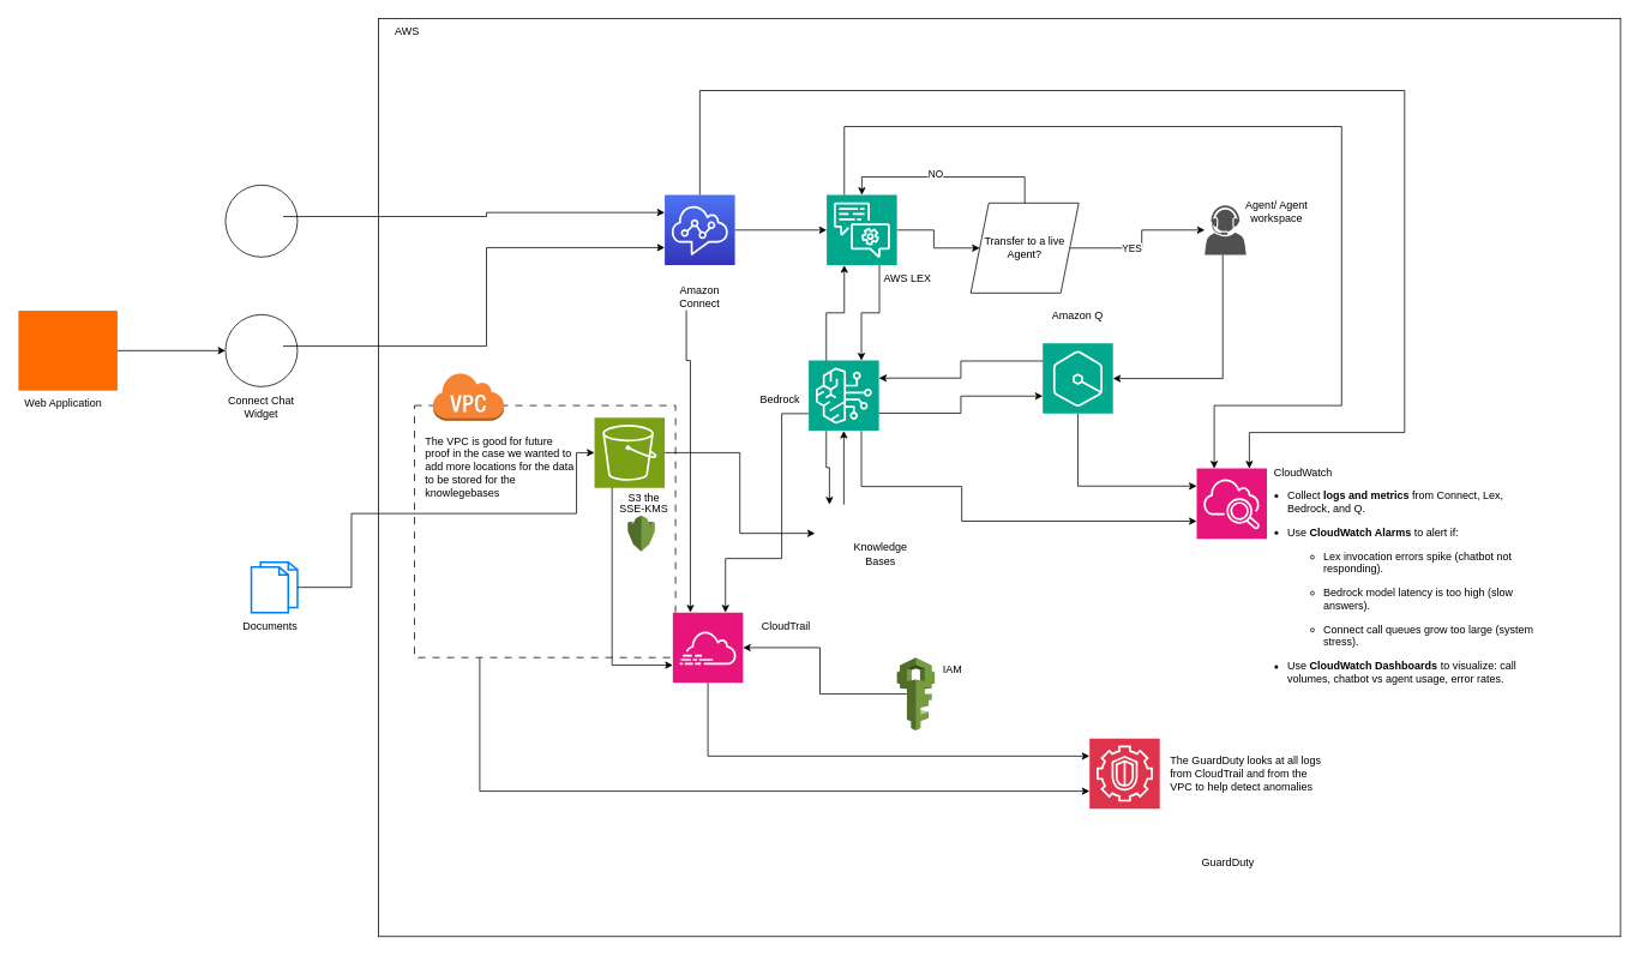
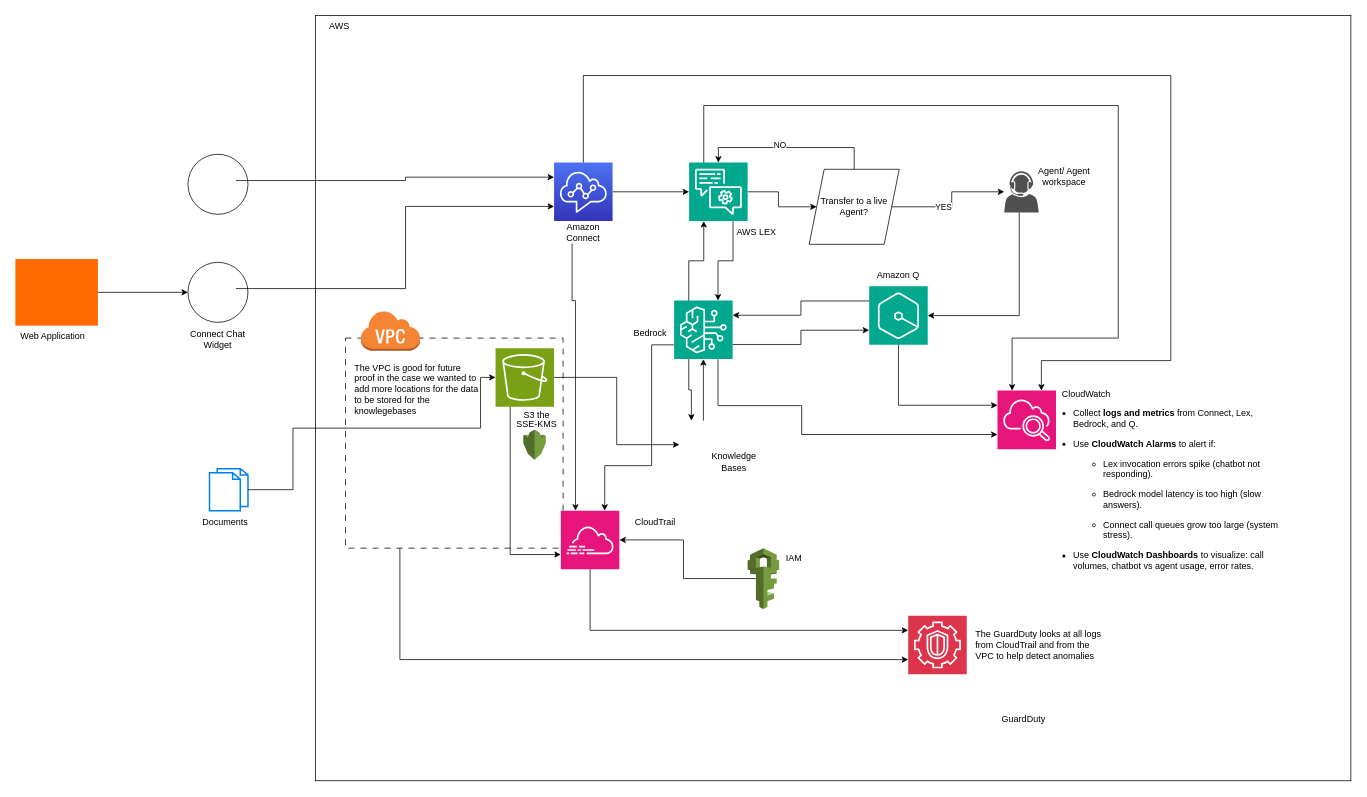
- <mxCell id="25" value="Amazon Connect" style="text;html=1;align=center;verticalAlign=middle;whiteSpace=wrap;rounded=0;" vertex="1" parent="1"><mxGeometry x="747" y="314" width="60" height="30" as="geometry" /></mxCell>
+ <mxCell id="25" value="Amazon Connect" style="text;html=1;align=center;verticalAlign=middle;whiteSpace=wrap;rounded=0;" vertex="1" parent="1"><mxGeometry x="747" y="294" width="60" height="30" as="geometry" /></mxCell>
- <mxCell id="28" value="Amazon Q" style="text;html=1;align=center;verticalAlign=middle;whiteSpace=wrap;rounded=0;" vertex="1" parent="1"><mxGeometry x="1167" y="336" width="60" height="30" as="geometry" /></mxCell>
+ <mxCell id="28" value="Amazon Q" style="text;html=1;align=center;verticalAlign=middle;whiteSpace=wrap;rounded=0;" vertex="1" parent="1"><mxGeometry x="1167" y="351" width="60" height="30" as="geometry" /></mxCell>
